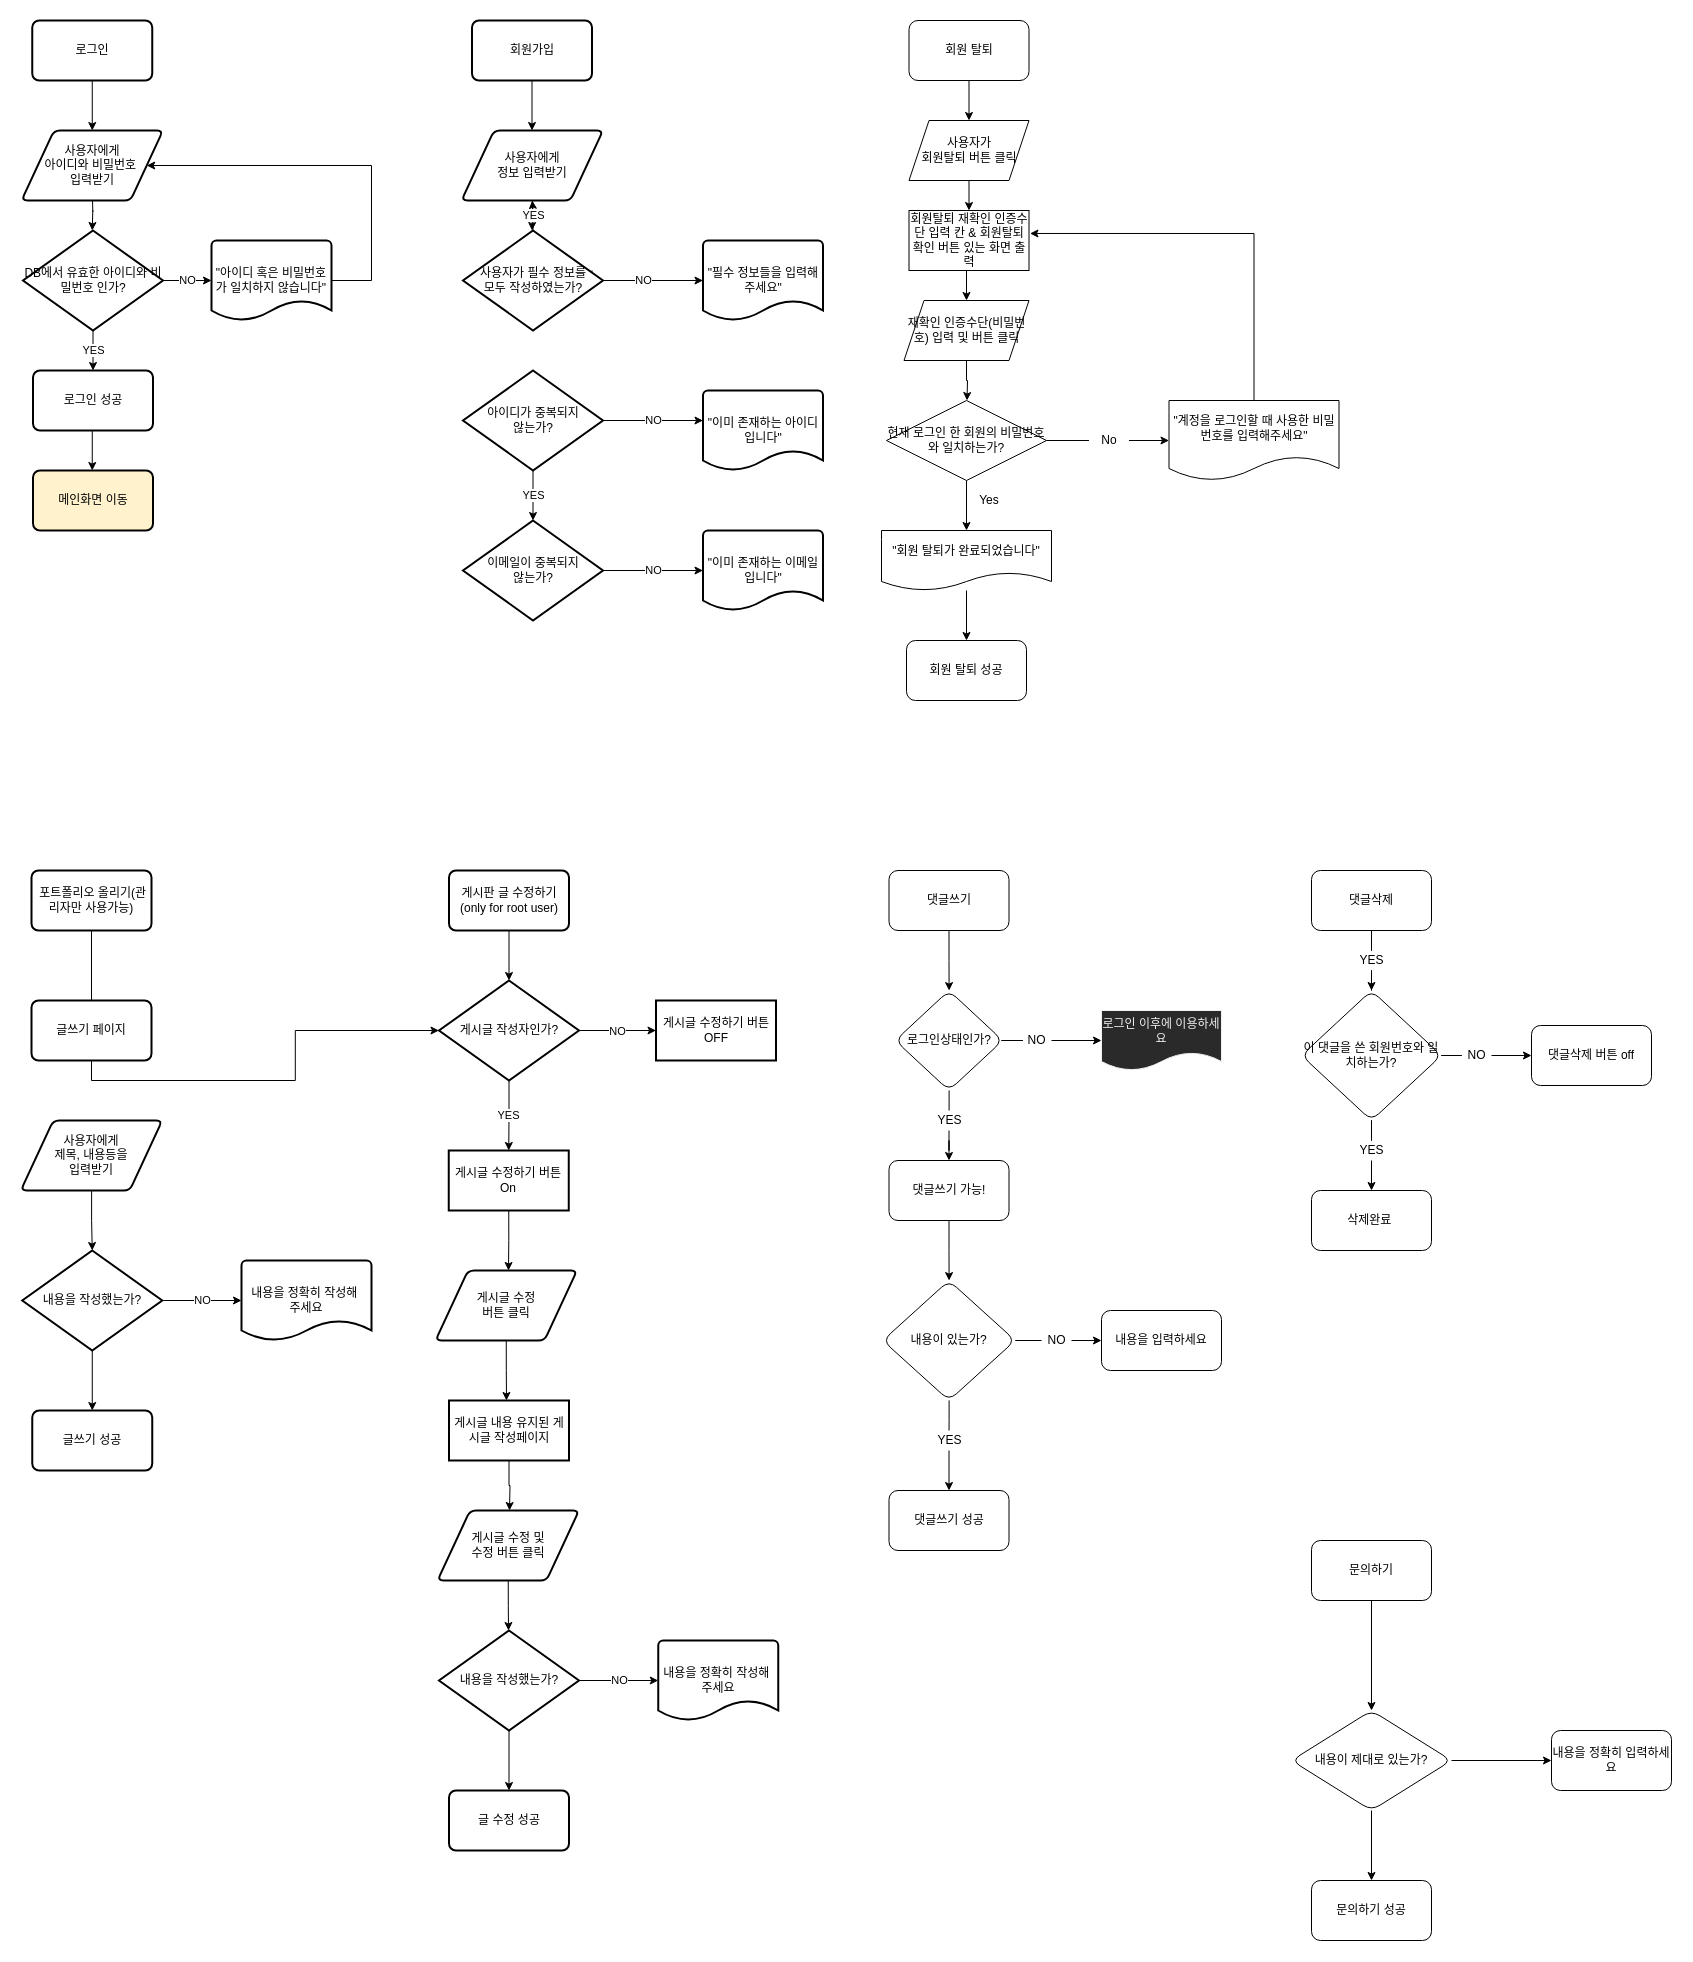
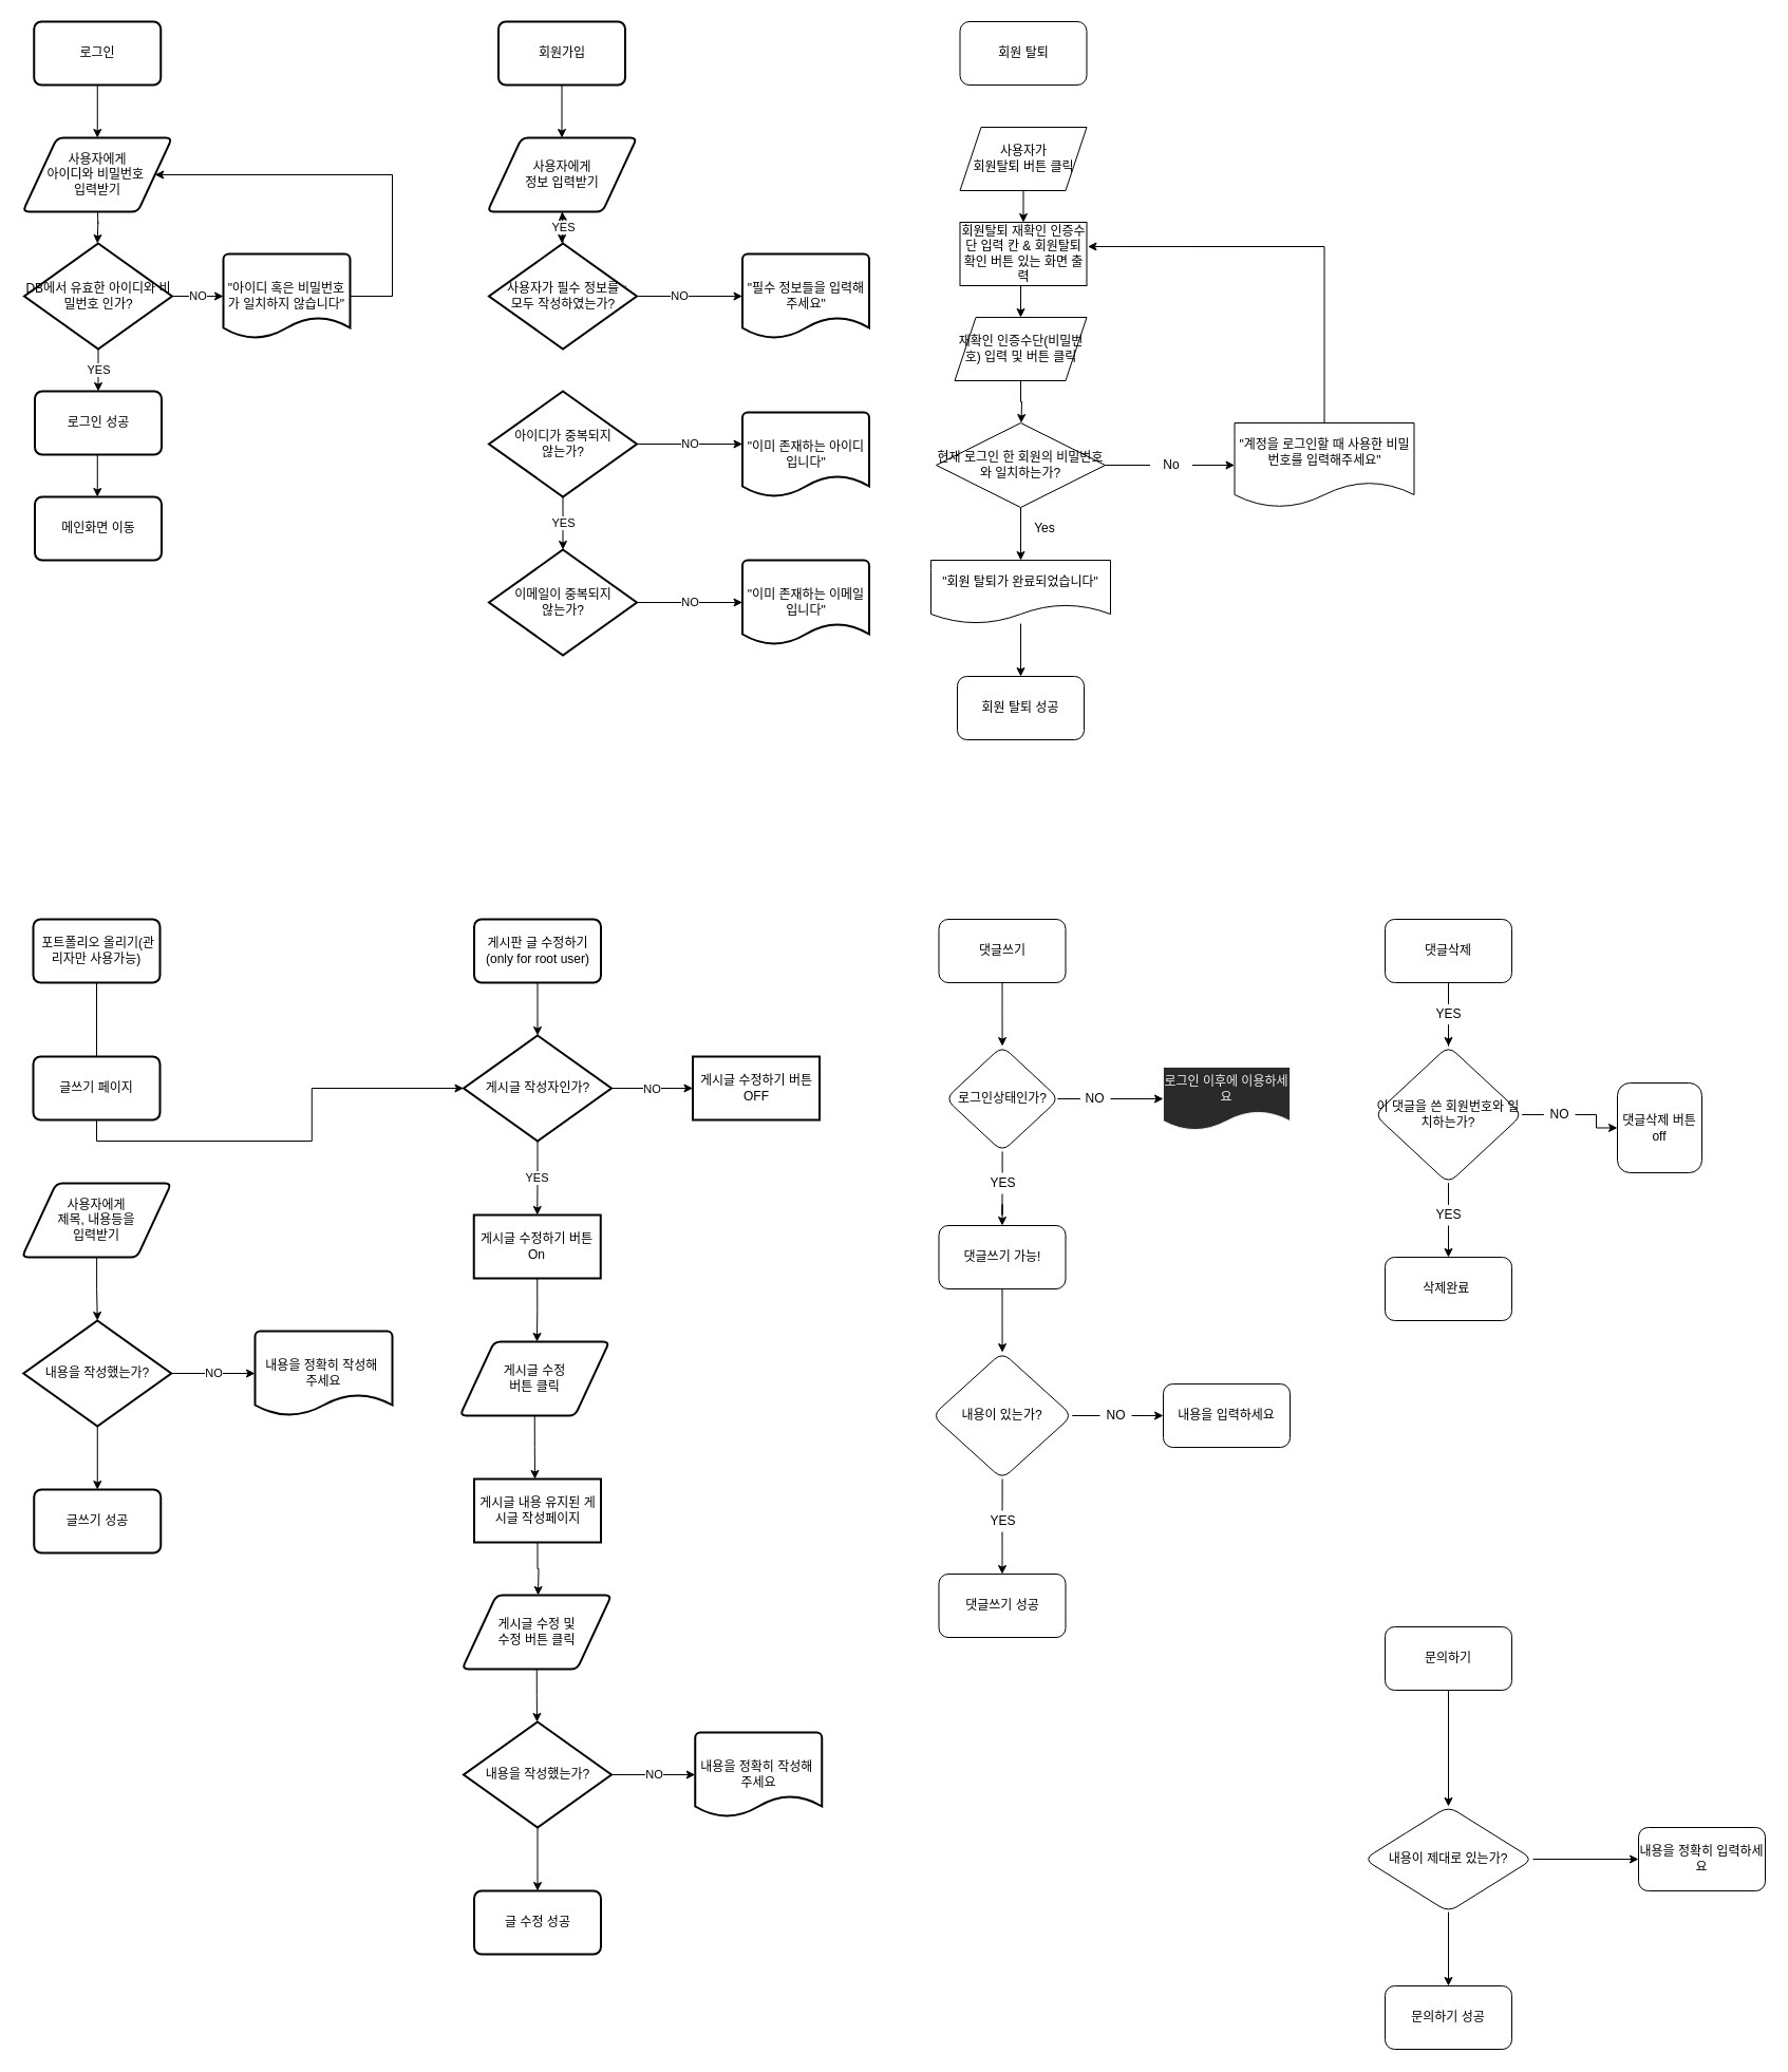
- <mxCell id="44" style="edgeStyle=orthogonalEdgeStyle;rounded=0;orthogonalLoop=1;jettySize=auto;html=1;exitX=0.5;exitY=1;exitDx=0;exitDy=0;entryX=0.5;entryY=0;entryDx=0;entryDy=0;" parent="1" source="45" target="41" edge="1"><mxGeometry relative="1" as="geometry" /></mxCell>
- <mxCell id="27" value="메인화면 이동" style="rounded=1;whiteSpace=wrap;html=1;absoluteArcSize=1;arcSize=14;strokeWidth=2;fillColor=#fff2cc;" parent="1" vertex="1"><mxGeometry x="32.5" y="470" width="120" height="60" as="geometry" /></mxCell>
+ <mxCell id="27" value="메인화면 이동" style="rounded=1;whiteSpace=wrap;html=1;absoluteArcSize=1;arcSize=14;strokeWidth=2;" parent="1" vertex="1"><mxGeometry x="32.5" y="470" width="120" height="60" as="geometry" /></mxCell>
- <mxCell id="104" value="댓글삭제 버튼 off" style="whiteSpace=wrap;html=1;rounded=1;" parent="1" vertex="1"><mxGeometry x="1531" y="1025" width="120" height="60" as="geometry" /></mxCell>
+ <mxCell id="104" value="댓글삭제 버튼 off" style="whiteSpace=wrap;html=1;rounded=1;" parent="1" vertex="1"><mxGeometry x="1531" y="1025" width="80" height="85" as="geometry" /></mxCell>
